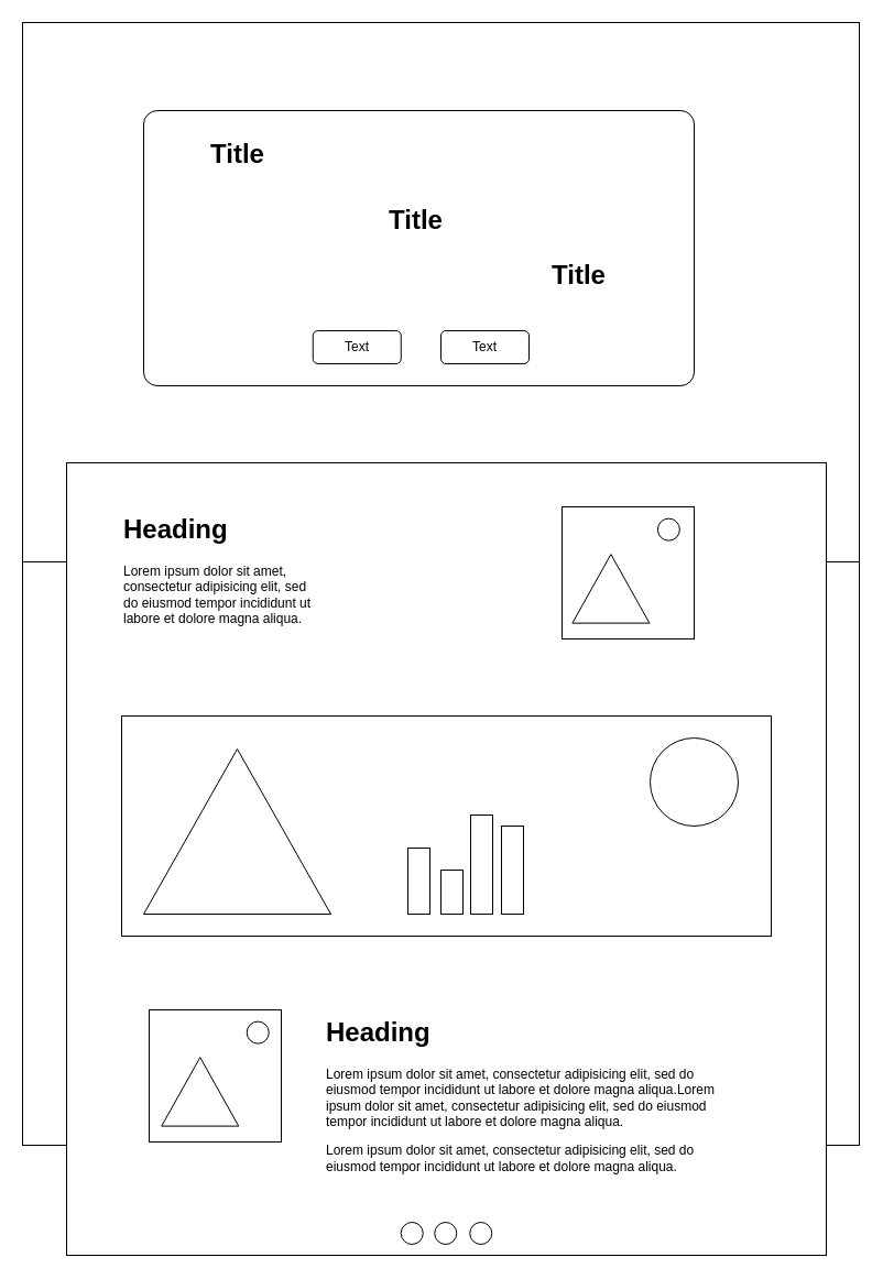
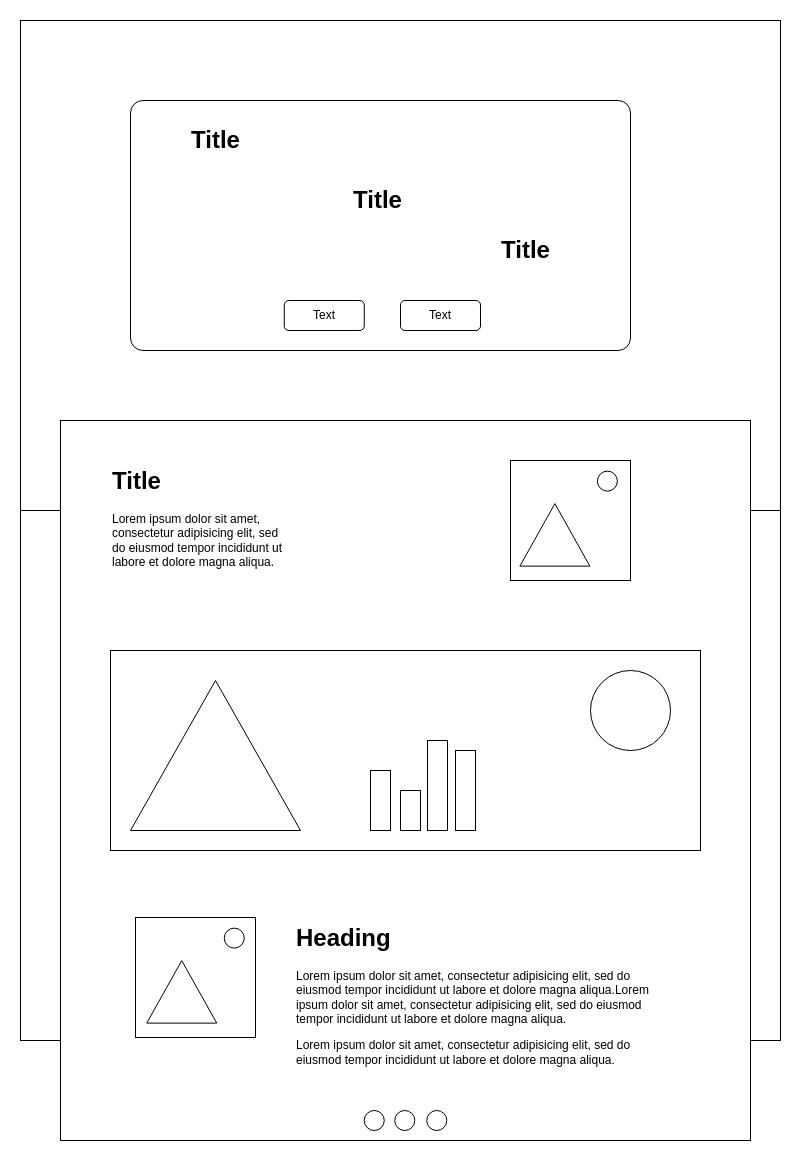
- <mxCell id="12" value="&lt;h1 style=&quot;margin-top: 0px;&quot;&gt;Heading&lt;/h1&gt;&lt;p&gt;Lorem ipsum dolor sit amet, consectetur adipisicing elit, sed do eiusmod tempor incididunt ut labore et dolore magna aliqua.&lt;/p&gt;" style="text;html=1;whiteSpace=wrap;overflow=hidden;rounded=0;" vertex="1" parent="1"><mxGeometry x="110" y="460" width="180" height="120" as="geometry" /></mxCell>
+ <mxCell id="12" value="&lt;h1 style=&quot;margin-top: 0px;&quot;&gt;Title&lt;/h1&gt;&lt;p&gt;Lorem ipsum dolor sit amet, consectetur adipisicing elit, sed do eiusmod tempor incididunt ut labore et dolore magna aliqua.&lt;/p&gt;" style="text;html=1;whiteSpace=wrap;overflow=hidden;rounded=0;" vertex="1" parent="1"><mxGeometry x="110" y="460" width="180" height="120" as="geometry" /></mxCell>
